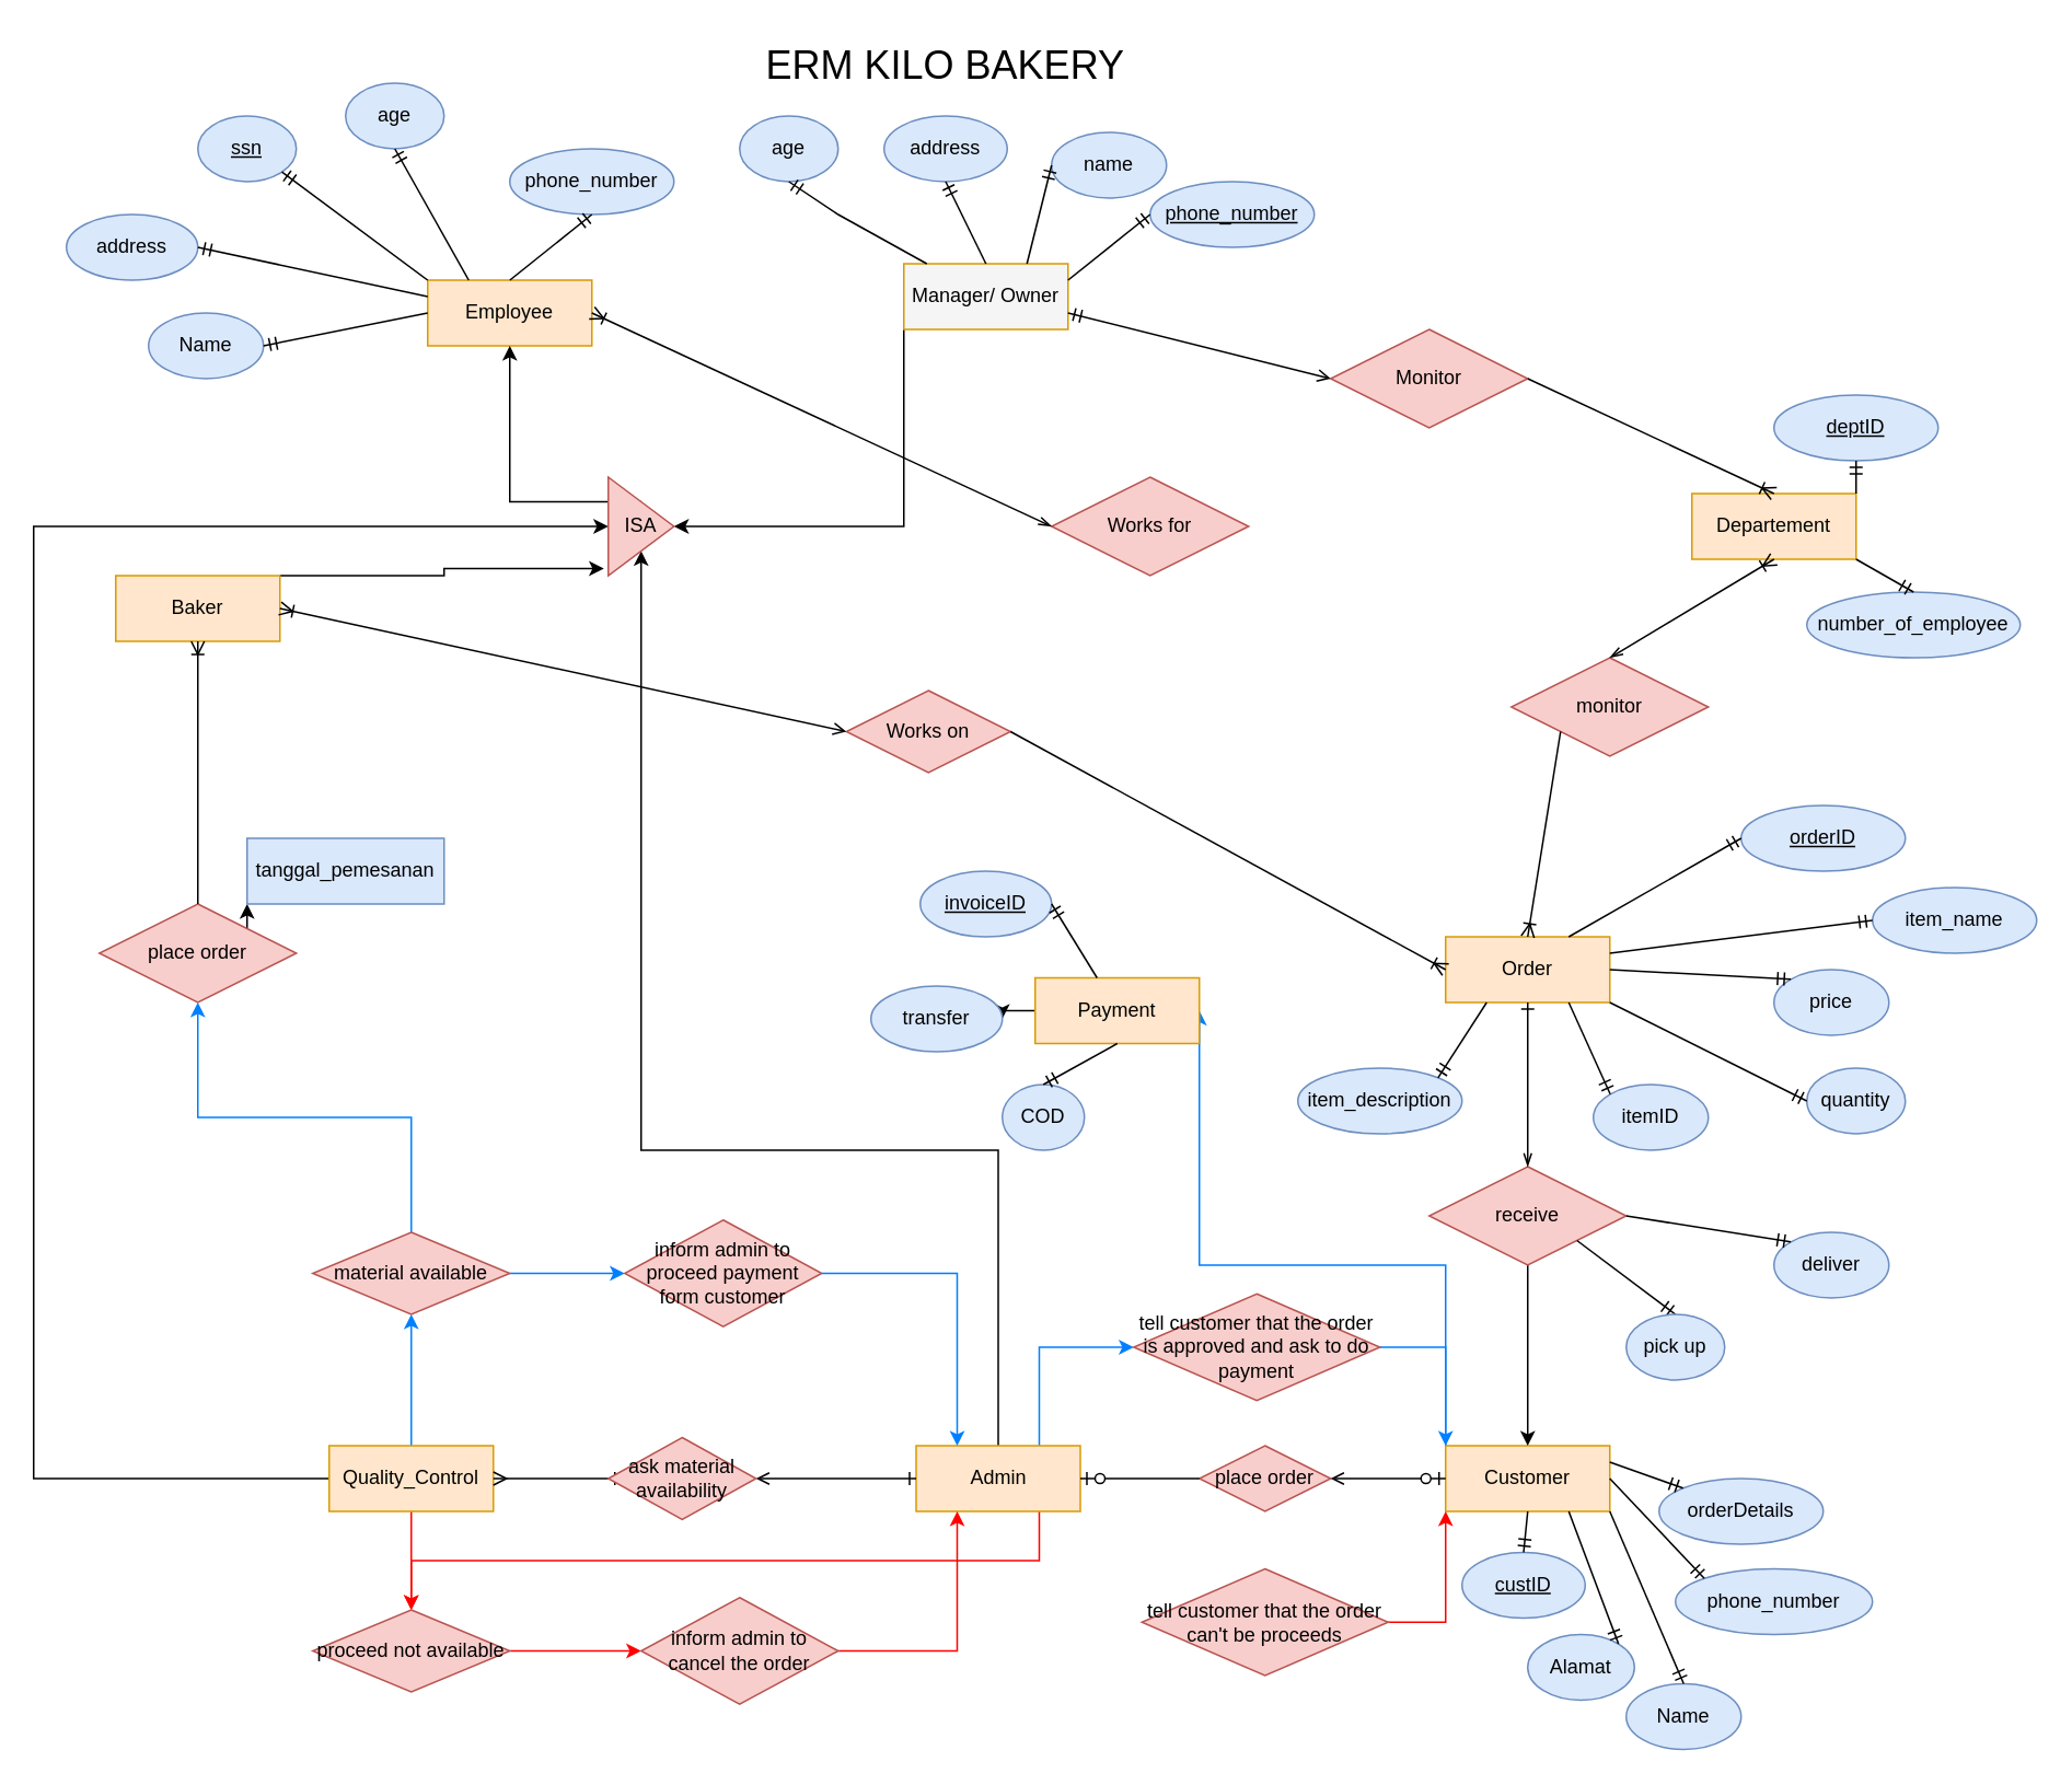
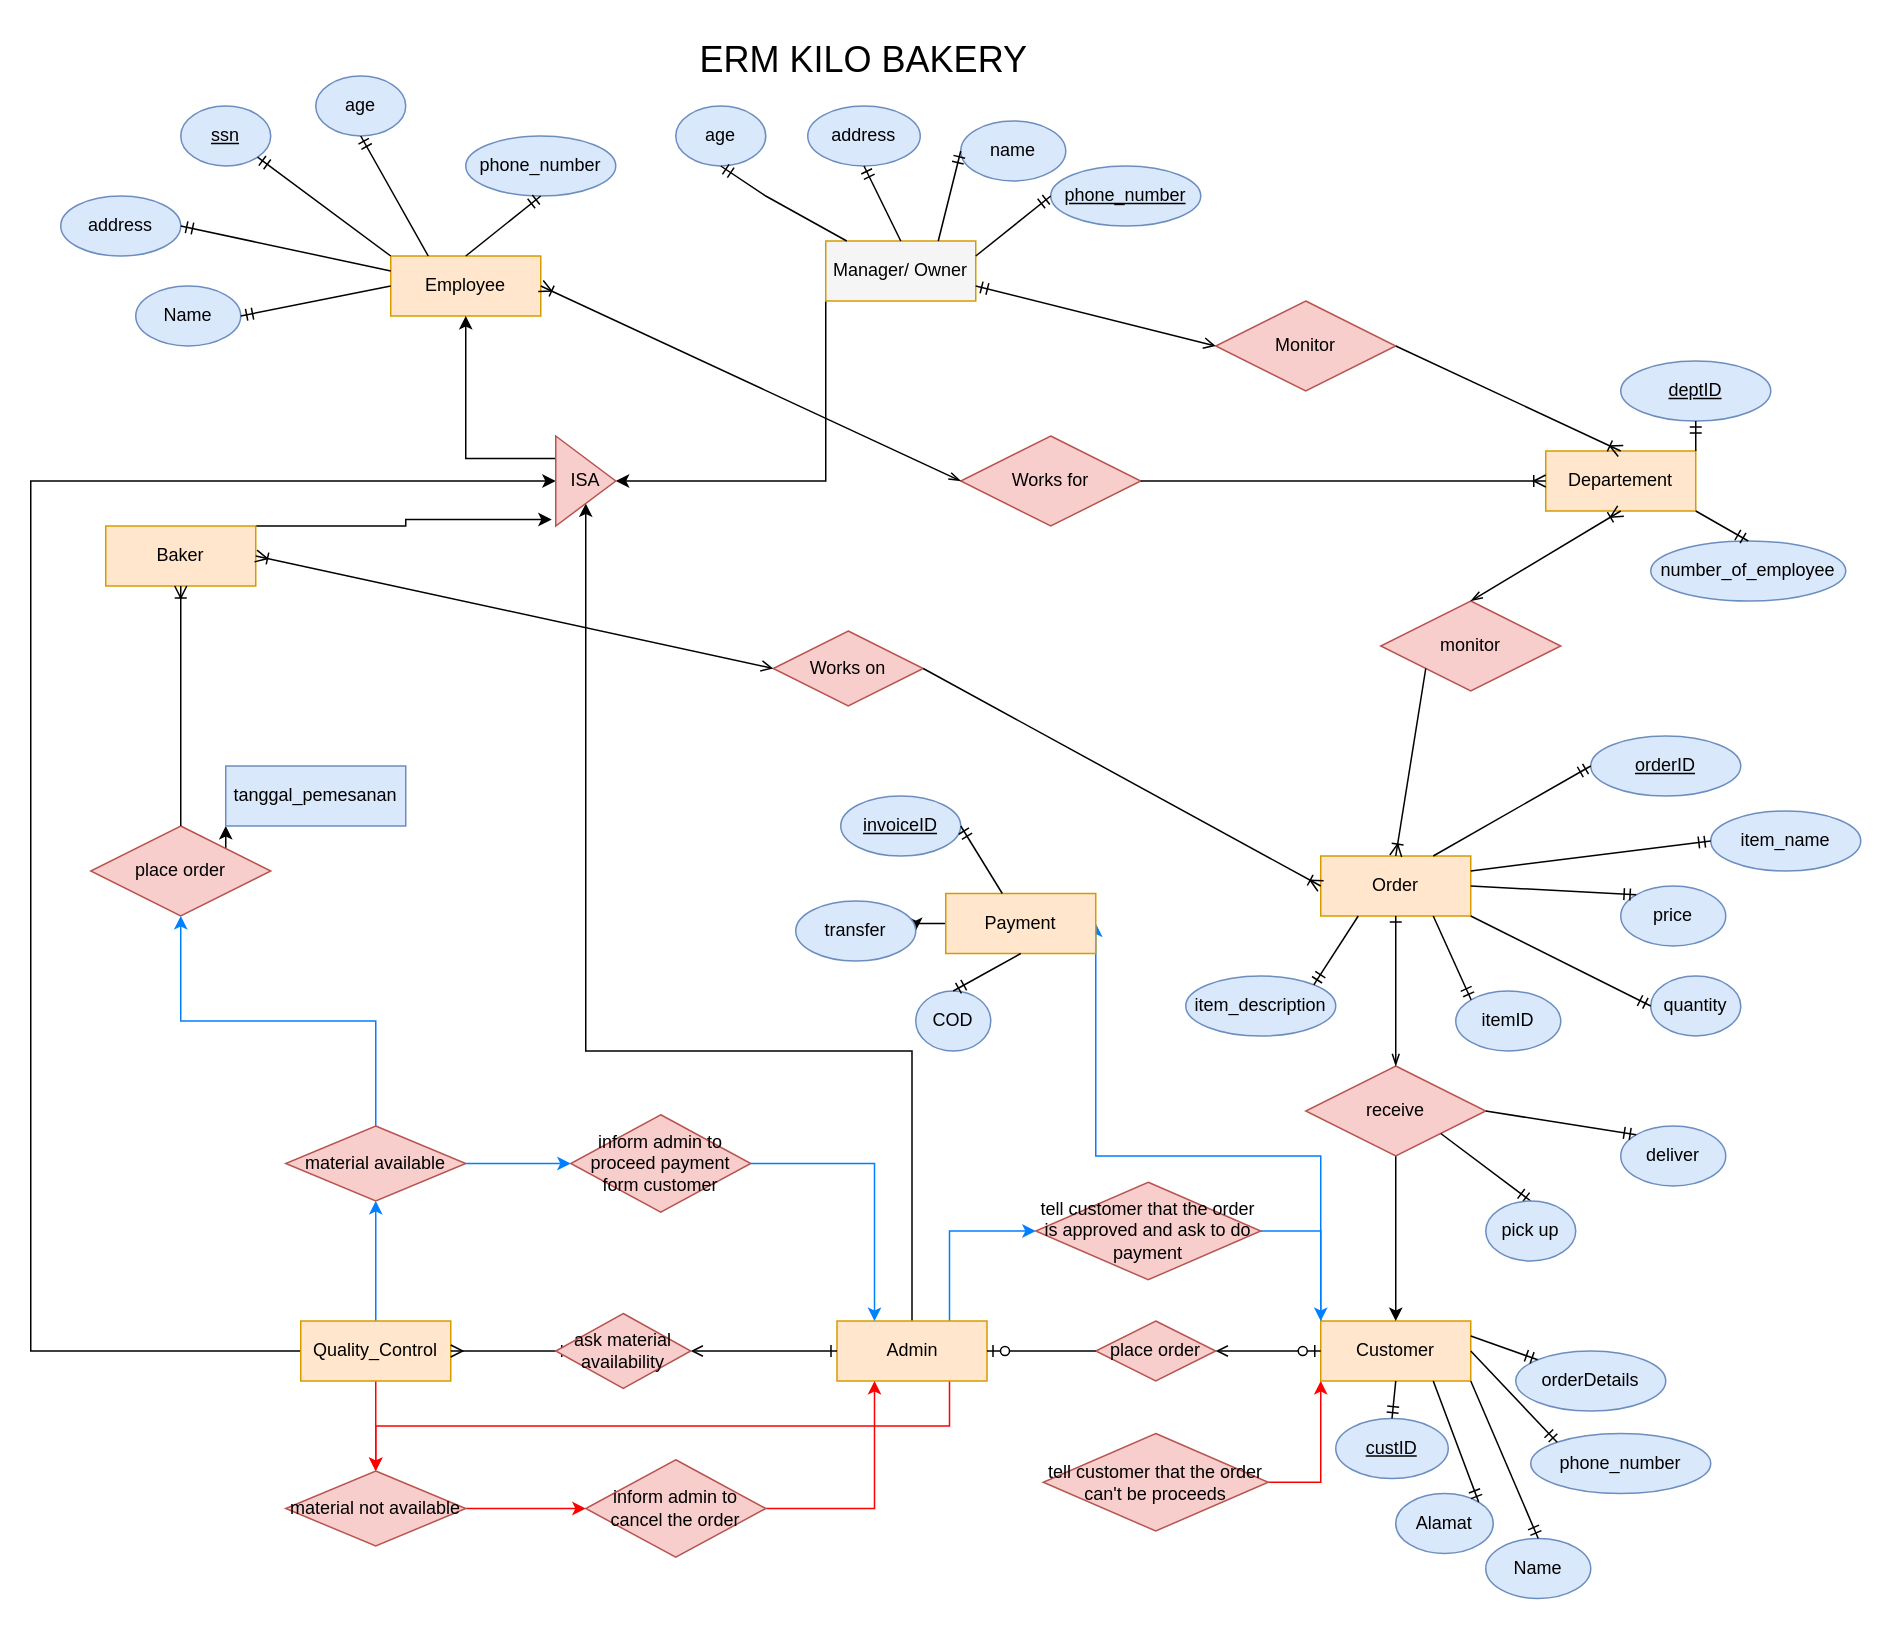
+ <mxCell id="66" value="" style="fontSize=12;html=1;endArrow=ERoneToMany;rounded=0;exitX=1;exitY=0.5;exitDx=0;exitDy=0;entryX=0;entryY=0.5;entryDx=0;entryDy=0;" edge="1" parent="1" source="25" target="23"><mxGeometry width="100" height="100" relative="1" as="geometry"><mxPoint x="700" y="470" as="sourcePoint" /><mxPoint x="800" y="370" as="targetPoint" /></mxGeometry></mxCell>
- <mxCell id="103" value="proceed not available" style="shape=rhombus;perimeter=rhombusPerimeter;whiteSpace=wrap;html=1;align=center;fillColor=#f8cecc;strokeColor=#b85450;" vertex="1" parent="1"><mxGeometry x="190" y="980" width="120" height="50" as="geometry" /></mxCell>
+ <mxCell id="103" value="material not available" style="shape=rhombus;perimeter=rhombusPerimeter;whiteSpace=wrap;html=1;align=center;fillColor=#f8cecc;strokeColor=#b85450;" vertex="1" parent="1"><mxGeometry x="190" y="980" width="120" height="50" as="geometry" /></mxCell>
